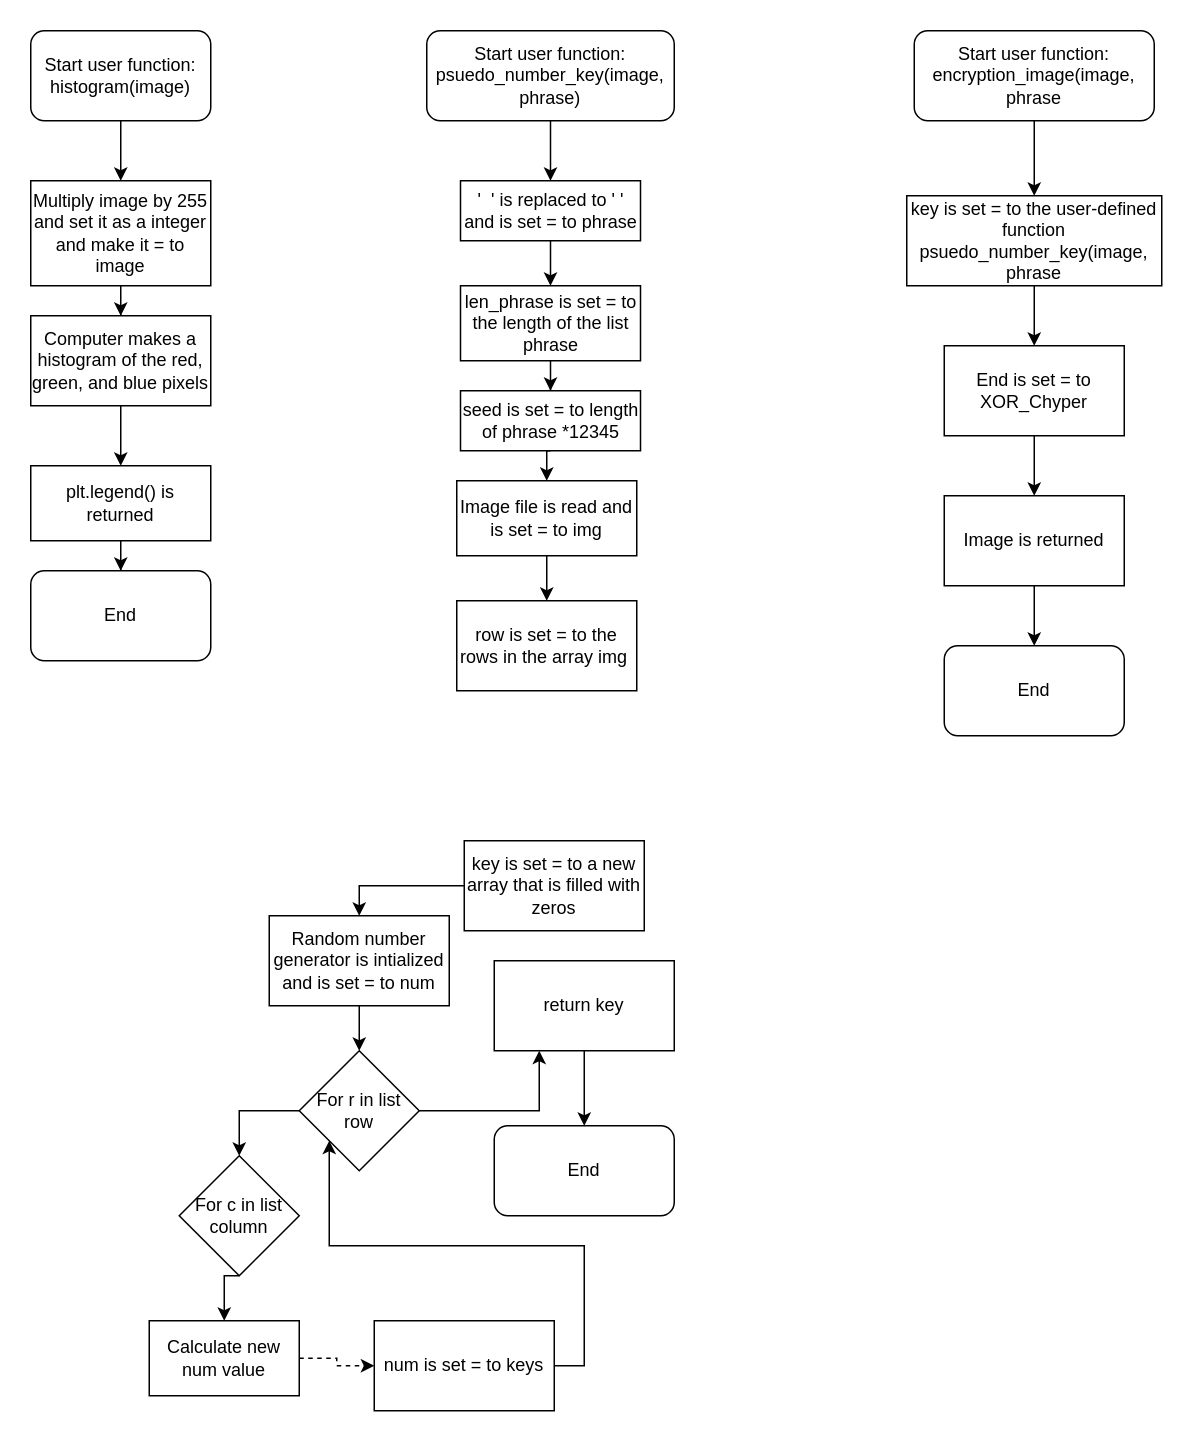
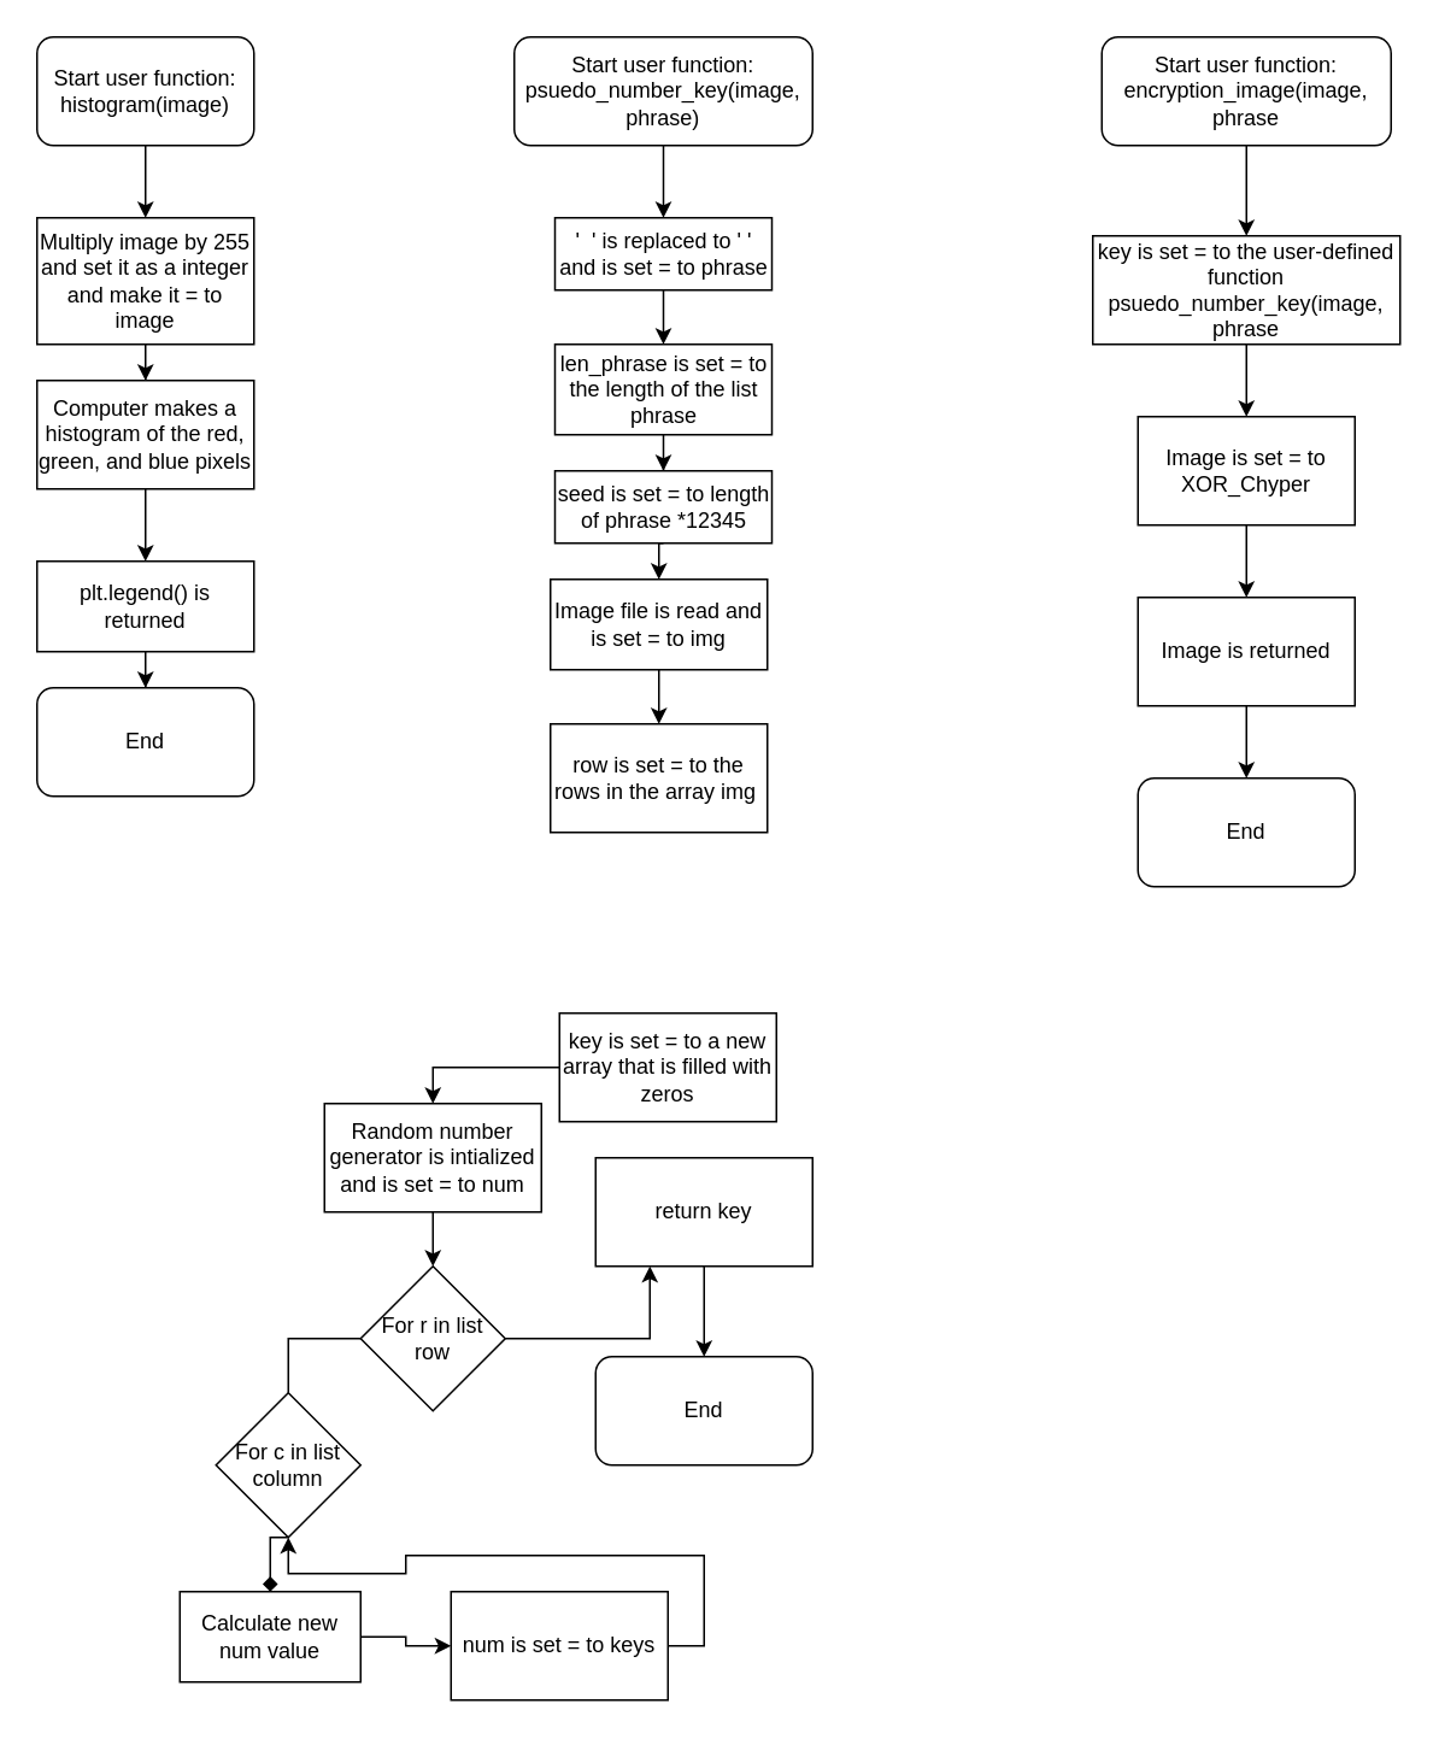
- <mxCell id="43" value="End is set = to XOR_Chyper" style="rounded=0;whiteSpace=wrap;html=1;" parent="1" vertex="1"><mxGeometry x="629" y="230" width="120" height="60" as="geometry" /></mxCell>
+ <mxCell id="43" value="Image is set = to XOR_Chyper" style="rounded=0;whiteSpace=wrap;html=1;" parent="1" vertex="1"><mxGeometry x="629" y="230" width="120" height="60" as="geometry" /></mxCell>
- <mxCell id="24" style="edgeStyle=orthogonalEdgeStyle;rounded=0;orthogonalLoop=1;jettySize=auto;html=1;exitX=0;exitY=0.5;exitDx=0;exitDy=0;entryX=0.5;entryY=0;entryDx=0;entryDy=0;" parent="1" source="26" target="28" edge="1"><mxGeometry relative="1" as="geometry" /></mxCell>
+ <mxCell id="24" style="edgeStyle=orthogonalEdgeStyle;rounded=0;orthogonalLoop=1;jettySize=auto;html=1;exitX=0;exitY=0.5;exitDx=0;exitDy=0;entryX=0.5;entryY=0;entryDx=0;entryDy=0;endArrow=none;" parent="1" source="26" target="28" edge="1"><mxGeometry relative="1" as="geometry" /></mxCell>
- <mxCell id="31" style="edgeStyle=orthogonalEdgeStyle;rounded=0;orthogonalLoop=1;jettySize=auto;html=1;exitX=1;exitY=0.5;exitDx=0;exitDy=0;entryX=0;entryY=1;entryDx=0;entryDy=0;" parent="1" source="32" target="26" edge="1"><mxGeometry relative="1" as="geometry" /></mxCell>
+ <mxCell id="31" style="edgeStyle=orthogonalEdgeStyle;rounded=0;orthogonalLoop=1;jettySize=auto;html=1;exitX=1;exitY=0.5;exitDx=0;exitDy=0;" parent="1" source="32" target="28" edge="1"><mxGeometry relative="1" as="geometry" /></mxCell>
- <mxCell id="27" style="edgeStyle=orthogonalEdgeStyle;rounded=0;orthogonalLoop=1;jettySize=auto;html=1;exitX=0.5;exitY=1;exitDx=0;exitDy=0;entryX=0.5;entryY=0;entryDx=0;entryDy=0;" parent="1" source="28" target="30" edge="1"><mxGeometry relative="1" as="geometry" /></mxCell>
+ <mxCell id="27" style="edgeStyle=orthogonalEdgeStyle;rounded=0;orthogonalLoop=1;jettySize=auto;html=1;exitX=0.5;exitY=1;exitDx=0;exitDy=0;entryX=0.5;entryY=0;entryDx=0;entryDy=0;endArrow=diamond;" parent="1" source="28" target="30" edge="1"><mxGeometry relative="1" as="geometry" /></mxCell>
- <mxCell id="29" style="edgeStyle=orthogonalEdgeStyle;rounded=0;orthogonalLoop=1;jettySize=auto;html=1;entryX=0;entryY=0.5;entryDx=0;entryDy=0;dashed=1;" parent="1" source="30" target="32" edge="1"><mxGeometry relative="1" as="geometry" /></mxCell>
+ <mxCell id="29" style="edgeStyle=orthogonalEdgeStyle;rounded=0;orthogonalLoop=1;jettySize=auto;html=1;entryX=0;entryY=0.5;entryDx=0;entryDy=0;" parent="1" source="30" target="32" edge="1"><mxGeometry relative="1" as="geometry" /></mxCell>
